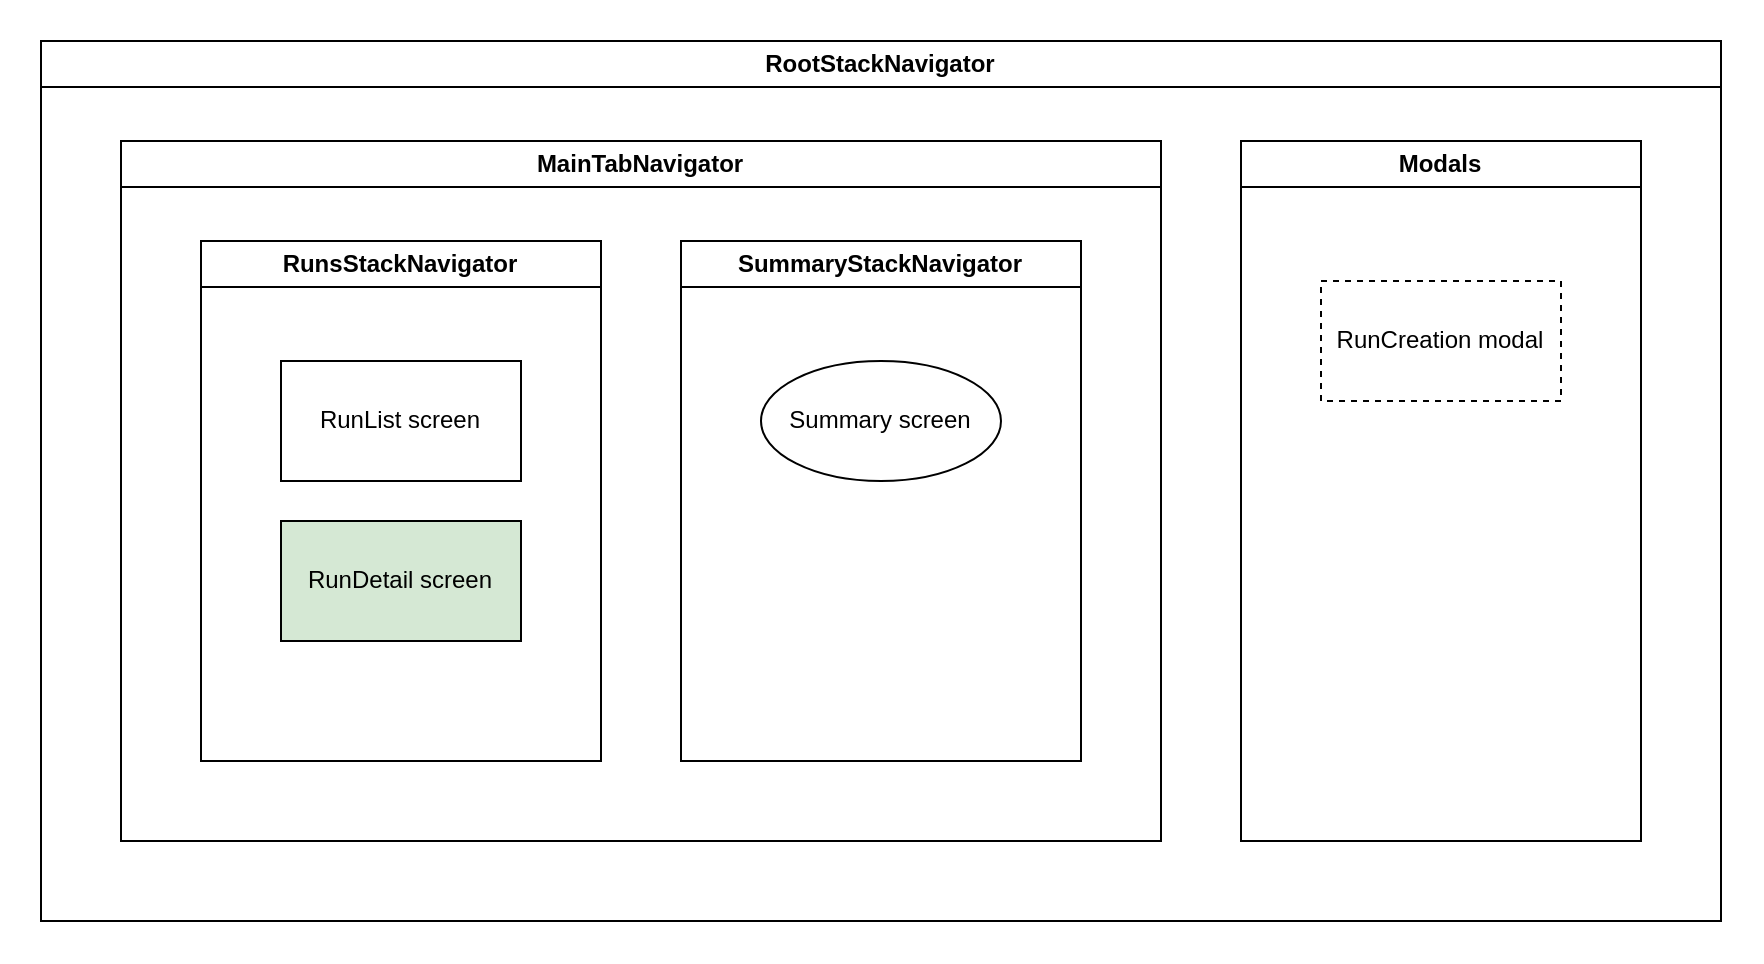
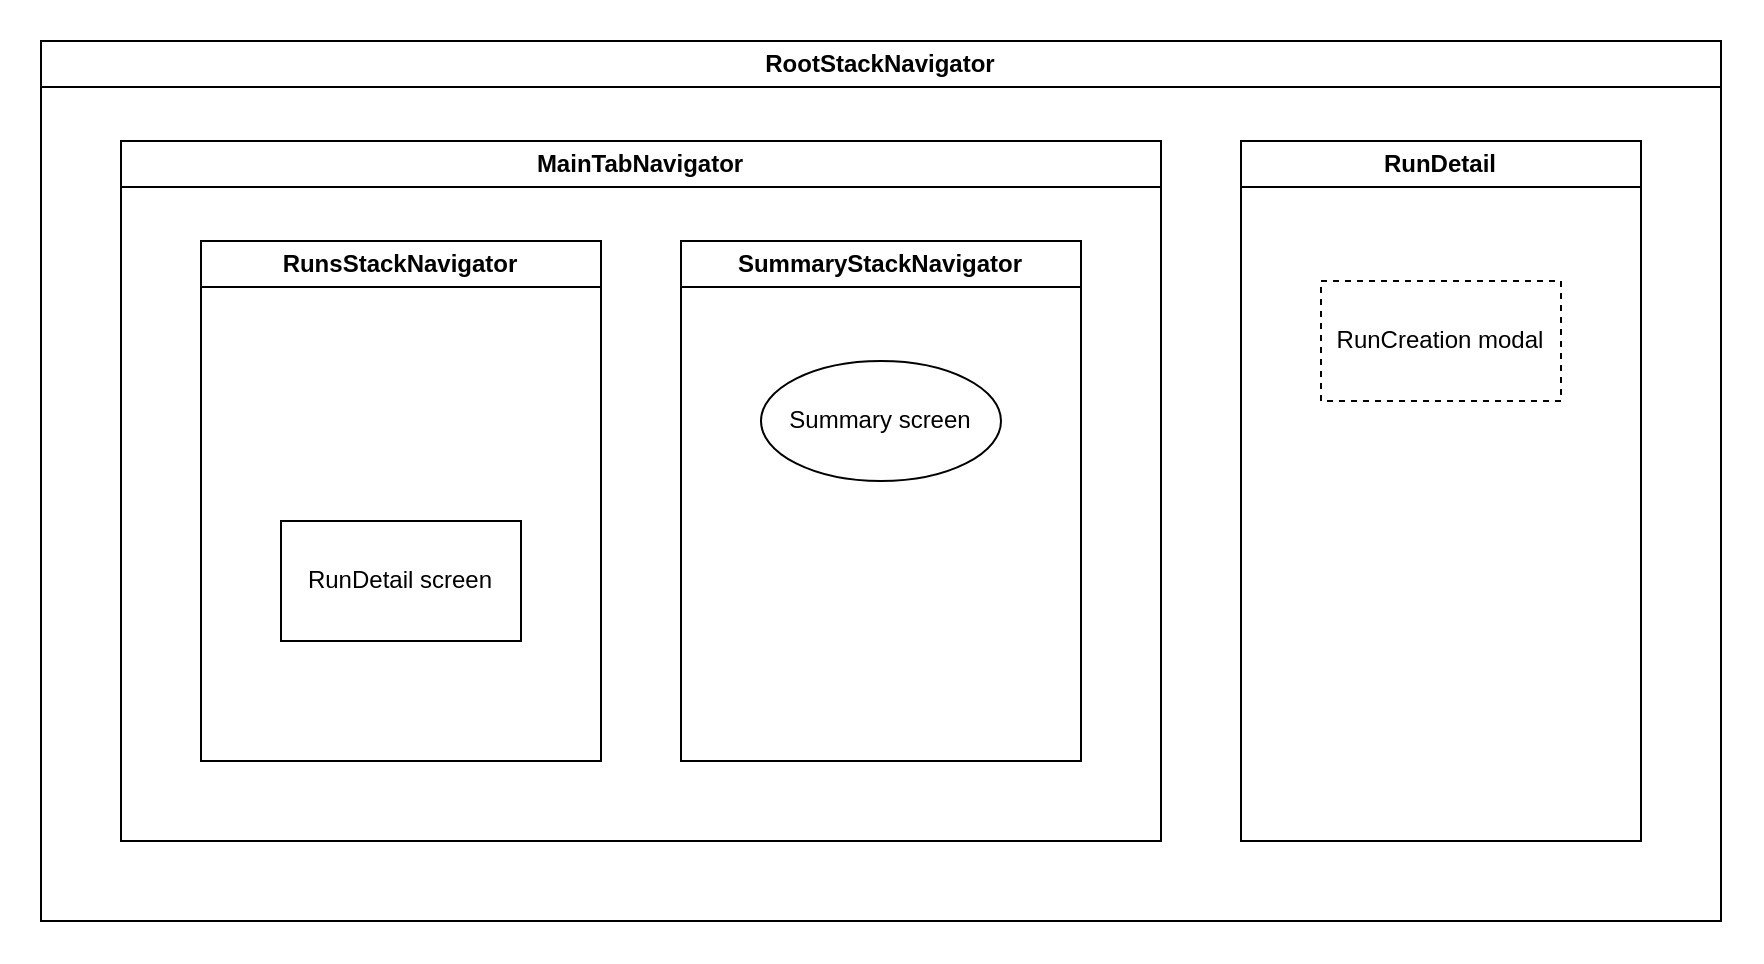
- <mxCell id="9" value="Modals" style="swimlane;whiteSpace=wrap;html=1;" vertex="1" parent="2"><mxGeometry x="600" y="50" width="200" height="350" as="geometry" /></mxCell>
+ <mxCell id="9" value="RunDetail" style="swimlane;whiteSpace=wrap;html=1;" vertex="1" parent="2"><mxGeometry x="600" y="50" width="200" height="350" as="geometry" /></mxCell>
- <mxCell id="5" value="RunList screen" style="rounded=0;whiteSpace=wrap;html=1;" vertex="1" parent="4"><mxGeometry x="40" y="60" width="120" height="60" as="geometry" /></mxCell>
- <mxCell id="6" value="RunDetail screen" style="rounded=0;whiteSpace=wrap;html=1;fillColor=#d5e8d4;" vertex="1" parent="4"><mxGeometry x="40" y="140" width="120" height="60" as="geometry" /></mxCell>
+ <mxCell id="6" value="RunDetail screen" style="rounded=0;whiteSpace=wrap;html=1;" vertex="1" parent="4"><mxGeometry x="40" y="140" width="120" height="60" as="geometry" /></mxCell>
